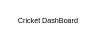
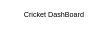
- <mxCell id="2" value="Cricket DashBoard" style="text;html=1;strokeColor=none;fillColor=none;align=center;verticalAlign=middle;whiteSpace=wrap;rounded=0;" vertex="1" parent="1"><mxGeometry x="20" y="20" width="120" height="30" as="geometry" /></mxCell>
+ <mxCell id="2" value="Cricket DashBoard" style="text;html=1;strokeColor=none;fillColor=none;align=center;verticalAlign=middle;whiteSpace=wrap;rounded=0;" vertex="1" parent="1"><mxGeometry x="30" y="10" width="120" height="30" as="geometry" /></mxCell>
